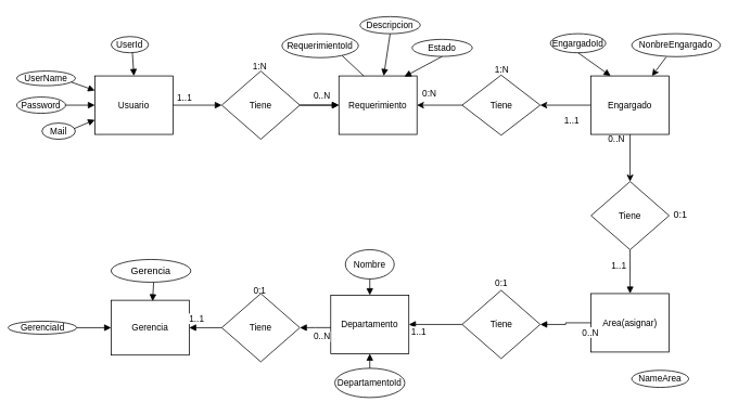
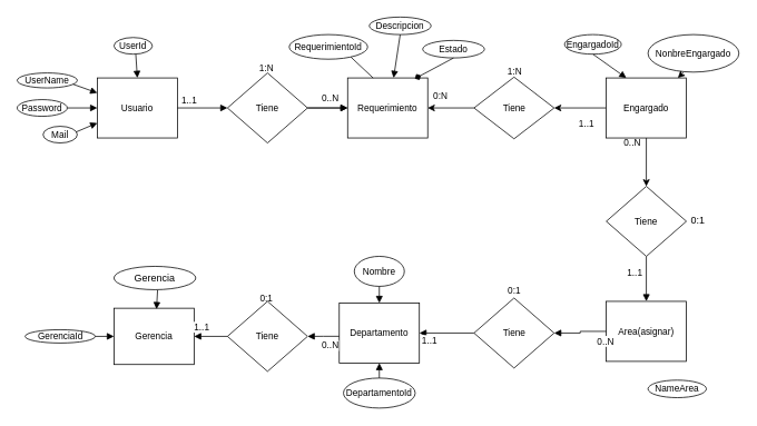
- <mxCell id="52" value="NonbreEngargado" style="html=1;whiteSpace=wrap;shape=ellipse;fontSize=11;fontColor=#000000;align=center;spacing=3;strokeOpacity=100;fillOpacity=100;fillColor=#ffffff;" parent="1" vertex="1"><mxGeometry x="776" y="41" width="109" height="28.25" as="geometry" /></mxCell>
+ <mxCell id="52" value="NonbreEngargado" style="html=1;whiteSpace=wrap;shape=ellipse;fontSize=11;fontColor=#000000;align=center;spacing=3;strokeOpacity=100;fillOpacity=100;fillColor=#ffffff;" parent="1" vertex="1"><mxGeometry x="776" y="41" width="109" height="45" as="geometry" /></mxCell>
- <mxCell id="56" value="" style="html=1;jettySize=18;fontSize=11;strokeOpacity=100;rounded=0;startArrow=none;;endArrow=block;endFill=1;;exitX=0.5;exitY=1;entryX=0.839;entryY=0.012;exitDx=0;exitDy=0;entryDx=0;entryDy=0;entryPerimeter=0;" edge="1" parent="1" source="55" target="23"><mxGeometry width="100" height="100" relative="1" as="geometry"><Array as="points" /><mxPoint x="539.92" y="81" as="sourcePoint" /><mxPoint x="532.002" y="133" as="targetPoint" /></mxGeometry></mxCell>
+ <mxCell id="56" value="" style="html=1;jettySize=18;fontSize=11;strokeOpacity=100;rounded=0;startArrow=none;endArrow=diamond;endFill=1;exitX=0.5;exitY=1;entryX=0.839;entryY=0.012;exitDx=0;exitDy=0;entryDx=0;entryDy=0;entryPerimeter=0;" edge="1" parent="1" source="55" target="23"><mxGeometry width="100" height="100" relative="1" as="geometry"><Array as="points" /><mxPoint x="539.92" y="81" as="sourcePoint" /><mxPoint x="532.002" y="133" as="targetPoint" /></mxGeometry></mxCell>
- <mxCell id="33" value="GerenciaId" style="html=1;whiteSpace=wrap;shape=ellipse;fontSize=11;fontColor=#000000;align=center;spacing=3;strokeOpacity=100;fillOpacity=100;fillColor=#ffffff;" parent="1" vertex="1"><mxGeometry x="9.5" y="395" width="84" height="16" as="geometry" /></mxCell>
+ <mxCell id="33" value="GerenciaId" style="html=1;whiteSpace=wrap;shape=ellipse;fontSize=11;fontColor=#000000;align=center;spacing=3;strokeOpacity=100;fillOpacity=100;fillColor=#ffffff;" parent="1" vertex="1"><mxGeometry x="29.5" y="395" width="84" height="16" as="geometry" /></mxCell>
